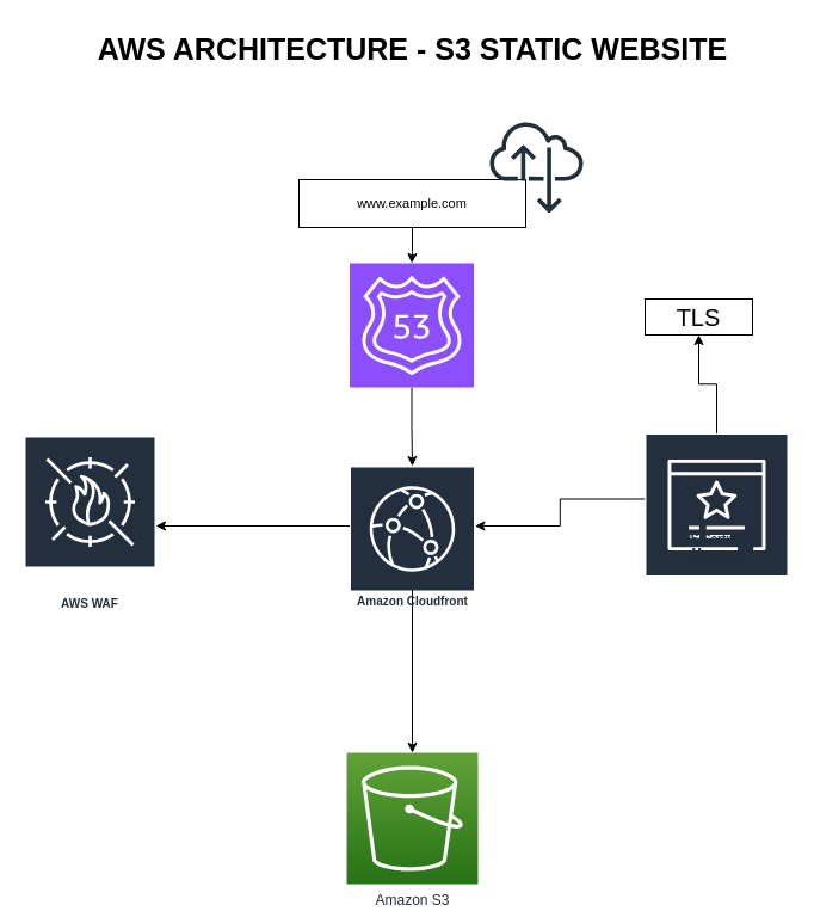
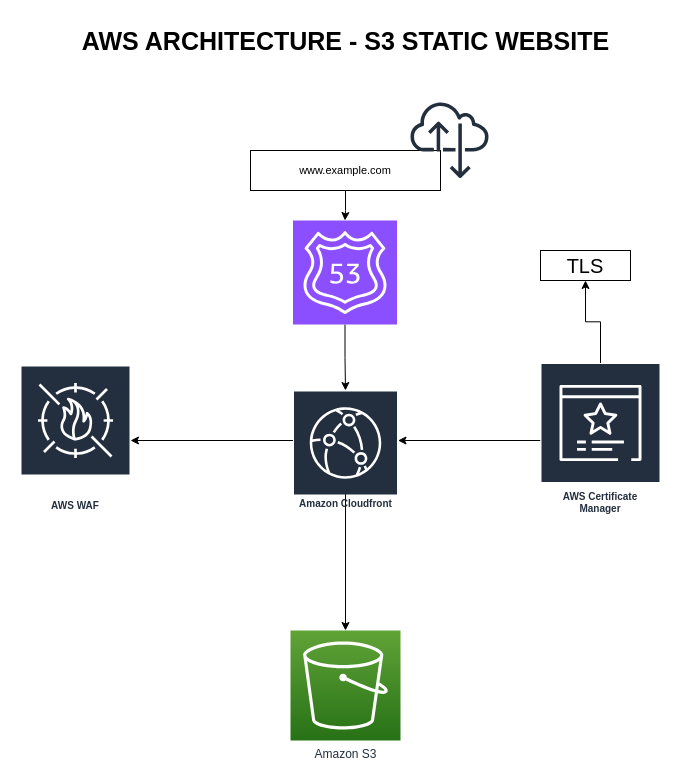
- <mxCell id="7" value="AWS Certificate Manager" style="sketch=0;outlineConnect=0;fontColor=#232F3E;gradientColor=none;strokeColor=#ffffff;fillColor=#232F3E;dashed=0;verticalLabelPosition=middle;verticalAlign=bottom;align=center;html=1;whiteSpace=wrap;fontSize=10;fontStyle=1;spacing=3;shape=mxgraph.aws4.productIcon;prIcon=mxgraph.aws4.certificate_manager_3;" vertex="1" parent="1"><mxGeometry x="540" y="362.5" width="120" height="110" as="geometry" /></mxCell>
+ <mxCell id="7" value="AWS Certificate Manager" style="sketch=0;outlineConnect=0;fontColor=#232F3E;gradientColor=none;strokeColor=#ffffff;fillColor=#232F3E;dashed=0;verticalLabelPosition=middle;verticalAlign=bottom;align=center;html=1;whiteSpace=wrap;fontSize=10;fontStyle=1;spacing=3;shape=mxgraph.aws4.productIcon;prIcon=mxgraph.aws4.certificate_manager_3;" vertex="1" parent="1"><mxGeometry x="540" y="362.5" width="120" height="155" as="geometry" /></mxCell>
